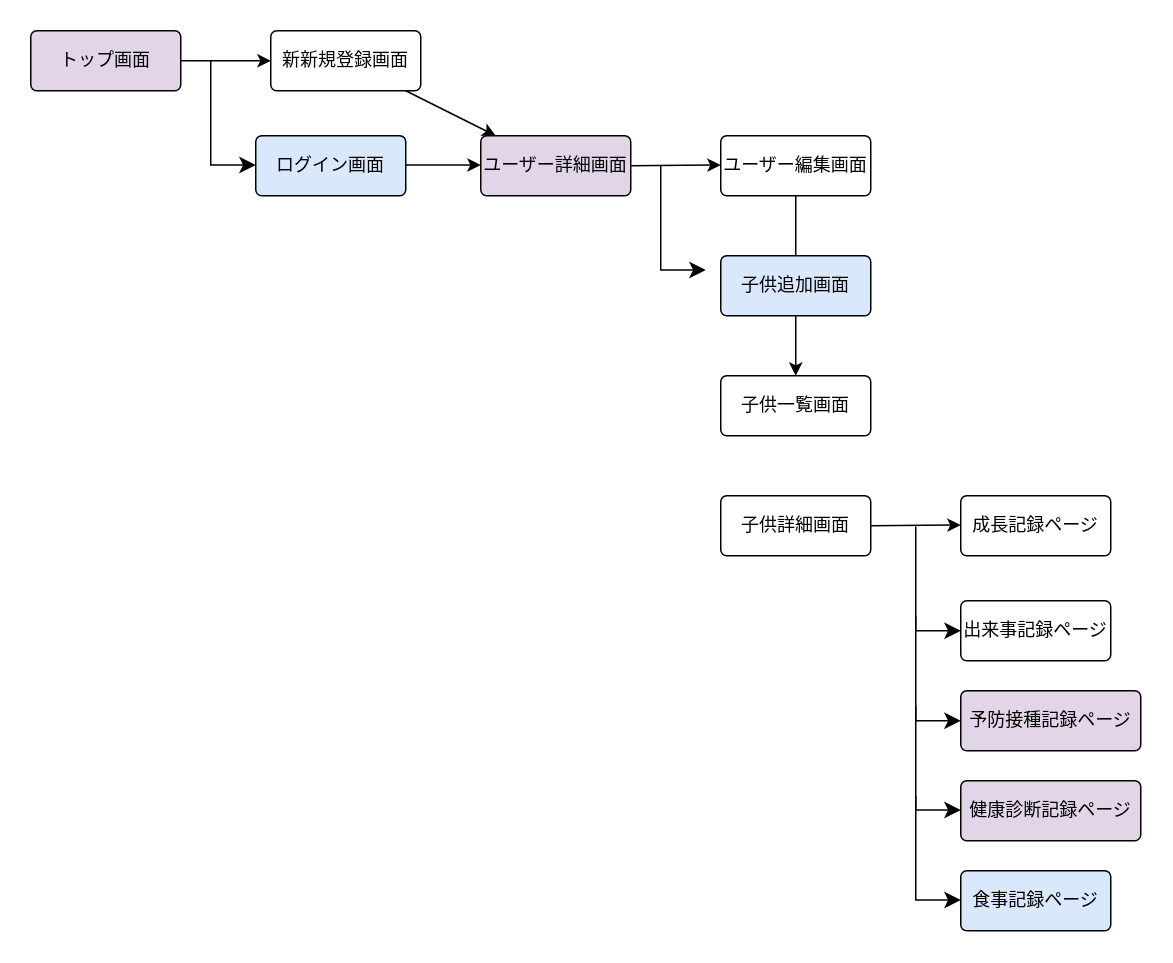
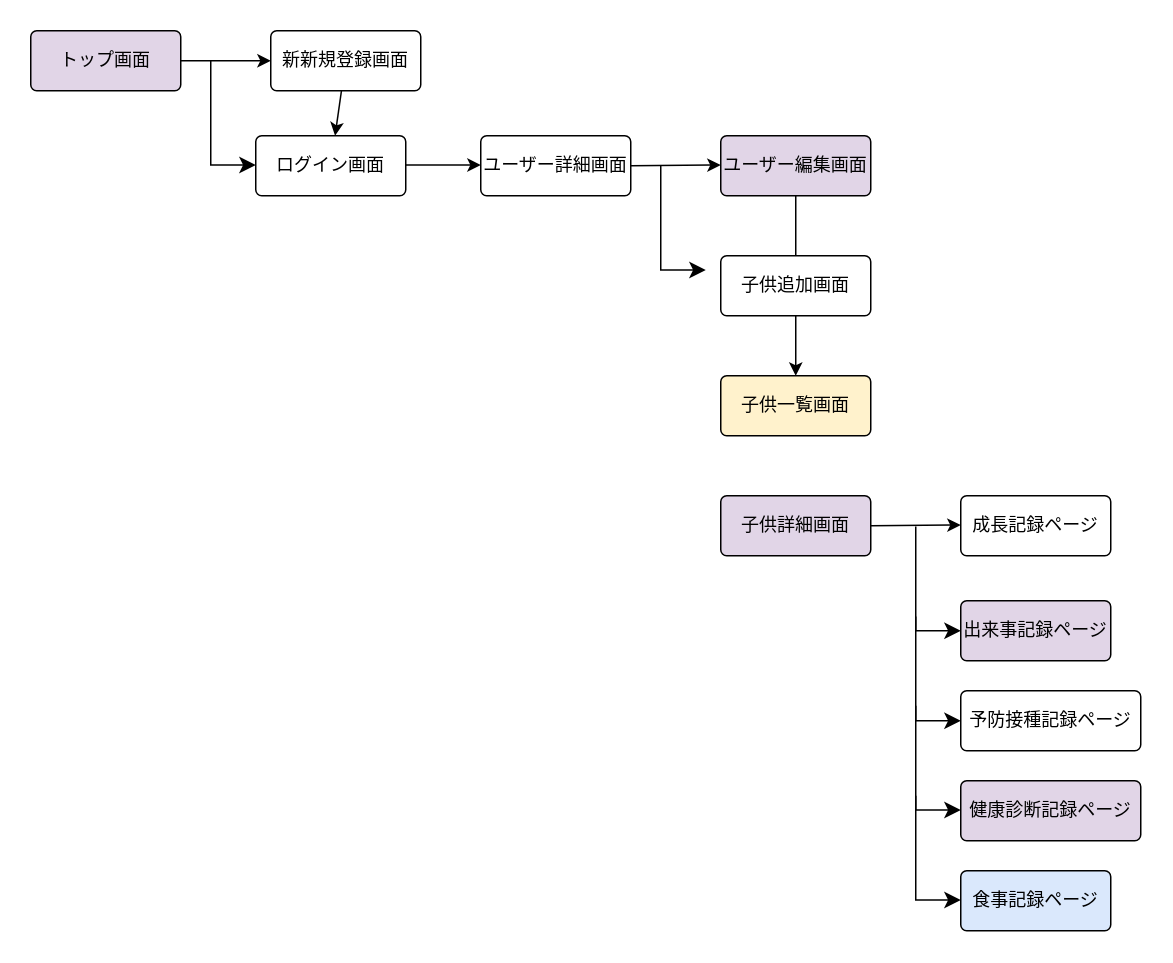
- <mxCell id="4" value="" style="edgeStyle=none;html=1;" edge="1" parent="1" source="5" target="6"><mxGeometry relative="1" as="geometry" /></mxCell>
+ <mxCell id="4" value="" style="edgeStyle=none;html=1;" edge="1" parent="1" source="5" target="3"><mxGeometry relative="1" as="geometry" /></mxCell>
- <mxCell id="3" value="ログイン画面" style="rounded=1;arcSize=10;whiteSpace=wrap;html=1;align=center;fillColor=#dae8fc;" vertex="1" parent="1"><mxGeometry x="170" y="90" width="100" height="40" as="geometry" /></mxCell>
+ <mxCell id="3" value="ログイン画面" style="rounded=1;arcSize=10;whiteSpace=wrap;html=1;align=center;" vertex="1" parent="1"><mxGeometry x="170" y="90" width="100" height="40" as="geometry" /></mxCell>
- <mxCell id="6" value="ユーザー詳細画面" style="rounded=1;arcSize=10;whiteSpace=wrap;html=1;align=center;fillColor=#e1d5e7;" vertex="1" parent="1"><mxGeometry x="320" y="90" width="100" height="40" as="geometry" /></mxCell>
+ <mxCell id="6" value="ユーザー詳細画面" style="rounded=1;arcSize=10;whiteSpace=wrap;html=1;align=center;" vertex="1" parent="1"><mxGeometry x="320" y="90" width="100" height="40" as="geometry" /></mxCell>
- <mxCell id="7" value="ユーザー編集画面" style="rounded=1;arcSize=10;whiteSpace=wrap;html=1;align=center;" vertex="1" parent="1"><mxGeometry x="480" y="90" width="100" height="40" as="geometry" /></mxCell>
+ <mxCell id="7" value="ユーザー編集画面" style="rounded=1;arcSize=10;whiteSpace=wrap;html=1;align=center;fillColor=#e1d5e7;" vertex="1" parent="1"><mxGeometry x="480" y="90" width="100" height="40" as="geometry" /></mxCell>
- <mxCell id="17" value="子供追加画面" style="rounded=1;arcSize=10;whiteSpace=wrap;html=1;align=center;fillColor=#dae8fc;" vertex="1" parent="1"><mxGeometry x="480" y="170" width="100" height="40" as="geometry" /></mxCell>
+ <mxCell id="17" value="子供追加画面" style="rounded=1;arcSize=10;whiteSpace=wrap;html=1;align=center;" vertex="1" parent="1"><mxGeometry x="480" y="170" width="100" height="40" as="geometry" /></mxCell>
- <mxCell id="22" value="子供一覧画面" style="rounded=1;arcSize=10;whiteSpace=wrap;html=1;align=center;" vertex="1" parent="1"><mxGeometry x="480" y="250" width="100" height="40" as="geometry" /></mxCell>
+ <mxCell id="22" value="子供一覧画面" style="rounded=1;arcSize=10;whiteSpace=wrap;html=1;align=center;fillColor=#fff2cc;" vertex="1" parent="1"><mxGeometry x="480" y="250" width="100" height="40" as="geometry" /></mxCell>
- <mxCell id="23" value="子供詳細画面" style="rounded=1;arcSize=10;whiteSpace=wrap;html=1;align=center;" vertex="1" parent="1"><mxGeometry x="480" y="330" width="100" height="40" as="geometry" /></mxCell>
+ <mxCell id="23" value="子供詳細画面" style="rounded=1;arcSize=10;whiteSpace=wrap;html=1;align=center;fillColor=#e1d5e7;" vertex="1" parent="1"><mxGeometry x="480" y="330" width="100" height="40" as="geometry" /></mxCell>
- <mxCell id="9" value="出来事記録ページ" style="rounded=1;arcSize=10;whiteSpace=wrap;html=1;align=center;" vertex="1" parent="1"><mxGeometry x="640" y="400" width="100" height="40" as="geometry" /></mxCell>
+ <mxCell id="9" value="出来事記録ページ" style="rounded=1;arcSize=10;whiteSpace=wrap;html=1;align=center;fillColor=#e1d5e7;" vertex="1" parent="1"><mxGeometry x="640" y="400" width="100" height="40" as="geometry" /></mxCell>
- <mxCell id="10" value="予防接種記録ページ" style="rounded=1;arcSize=10;whiteSpace=wrap;html=1;align=center;fillColor=#e1d5e7;" vertex="1" parent="1"><mxGeometry x="640" y="460" width="120" height="40" as="geometry" /></mxCell>
+ <mxCell id="10" value="予防接種記録ページ" style="rounded=1;arcSize=10;whiteSpace=wrap;html=1;align=center;" vertex="1" parent="1"><mxGeometry x="640" y="460" width="120" height="40" as="geometry" /></mxCell>
